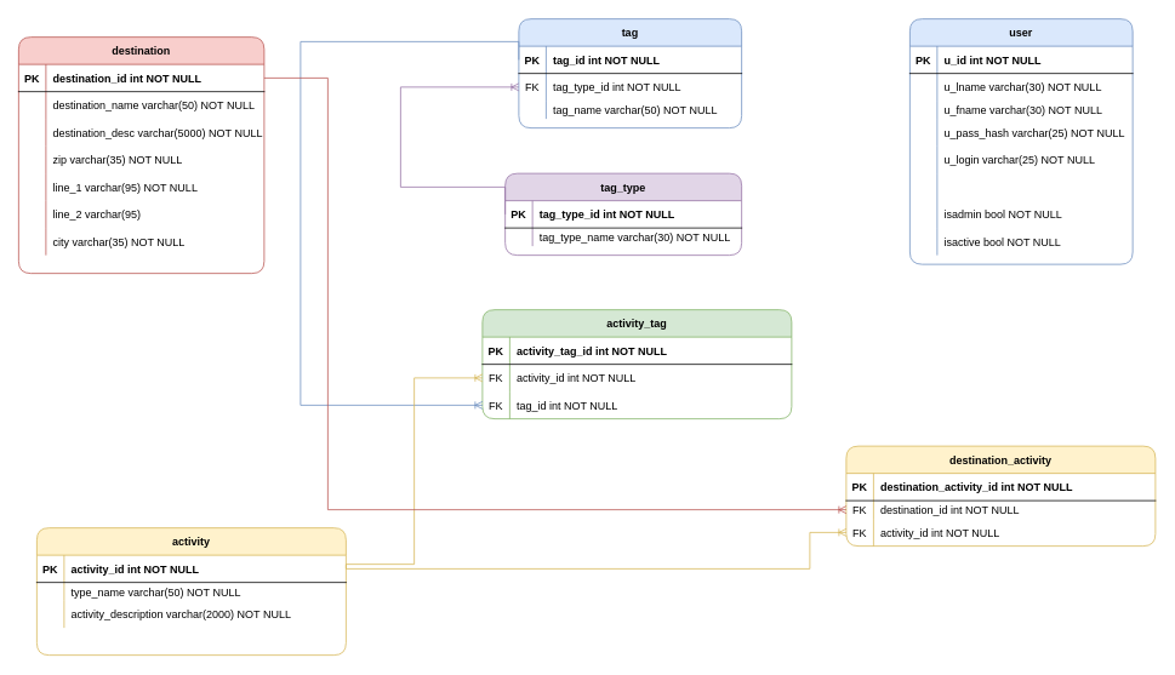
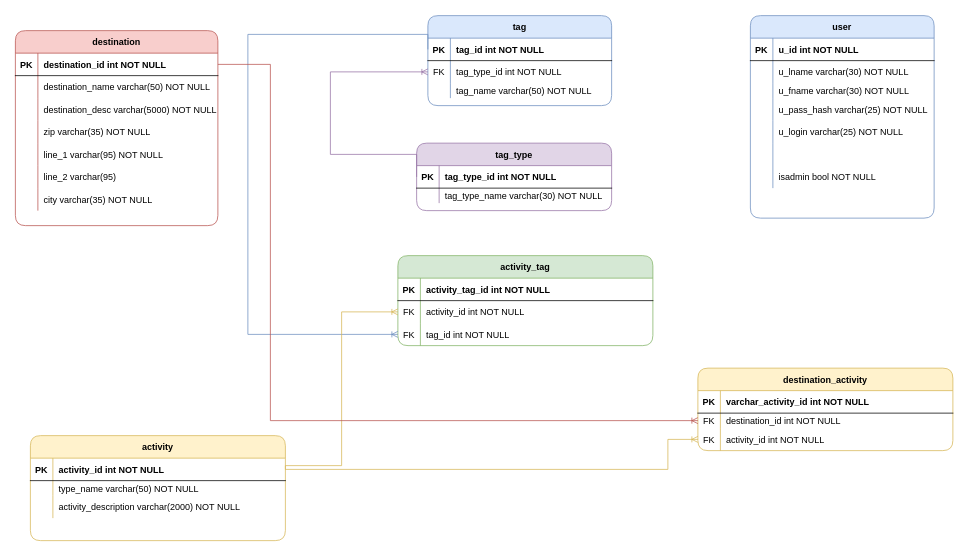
- <mxCell id="25" value="isactive bool NOT NULL" style="shape=partialRectangle;overflow=hidden;connectable=0;fillColor=none;top=0;left=0;bottom=0;right=0;align=left;spacingLeft=6;rounded=1;" parent="23" vertex="1"><mxGeometry x="30" width="215" height="30" as="geometry"><mxRectangle width="215" height="30" as="alternateBounds" /></mxGeometry></mxCell>
- <mxCell id="93" value="destination_activity_id int NOT NULL" style="shape=partialRectangle;overflow=hidden;connectable=0;fillColor=none;top=0;left=0;bottom=0;right=0;align=left;spacingLeft=6;fontStyle=1;rounded=1;" parent="91" vertex="1"><mxGeometry x="30" width="310" height="30" as="geometry"><mxRectangle width="310" height="30" as="alternateBounds" /></mxGeometry></mxCell>
+ <mxCell id="93" value="varchar_activity_id int NOT NULL" style="shape=partialRectangle;overflow=hidden;connectable=0;fillColor=none;top=0;left=0;bottom=0;right=0;align=left;spacingLeft=6;fontStyle=1;rounded=1;" parent="91" vertex="1"><mxGeometry x="30" width="310" height="30" as="geometry"><mxRectangle width="310" height="30" as="alternateBounds" /></mxGeometry></mxCell>
